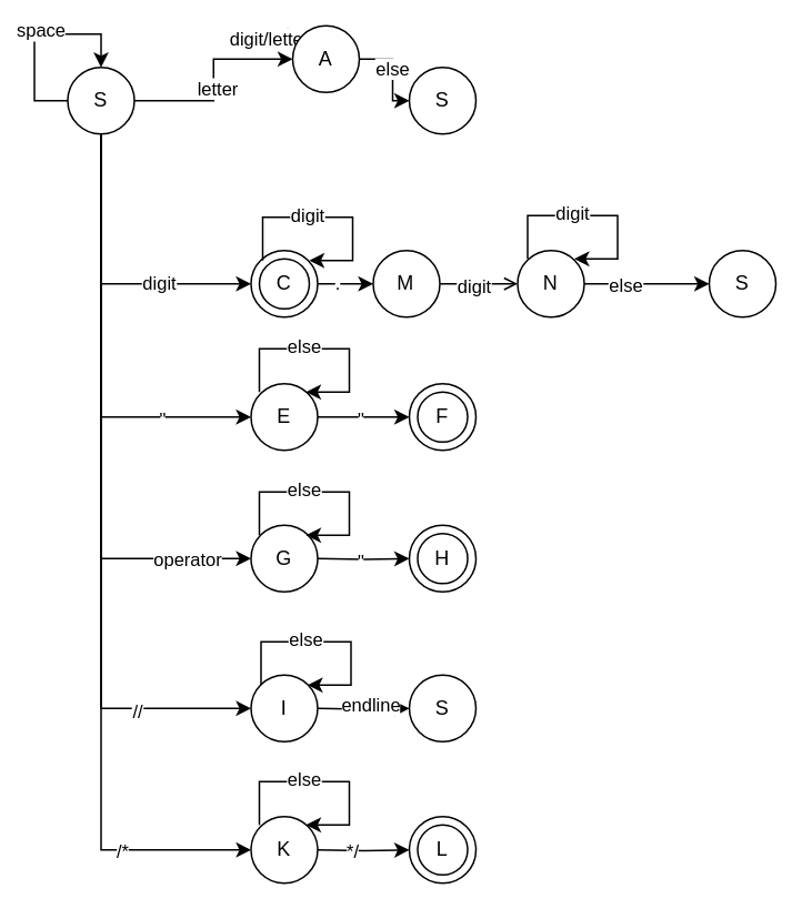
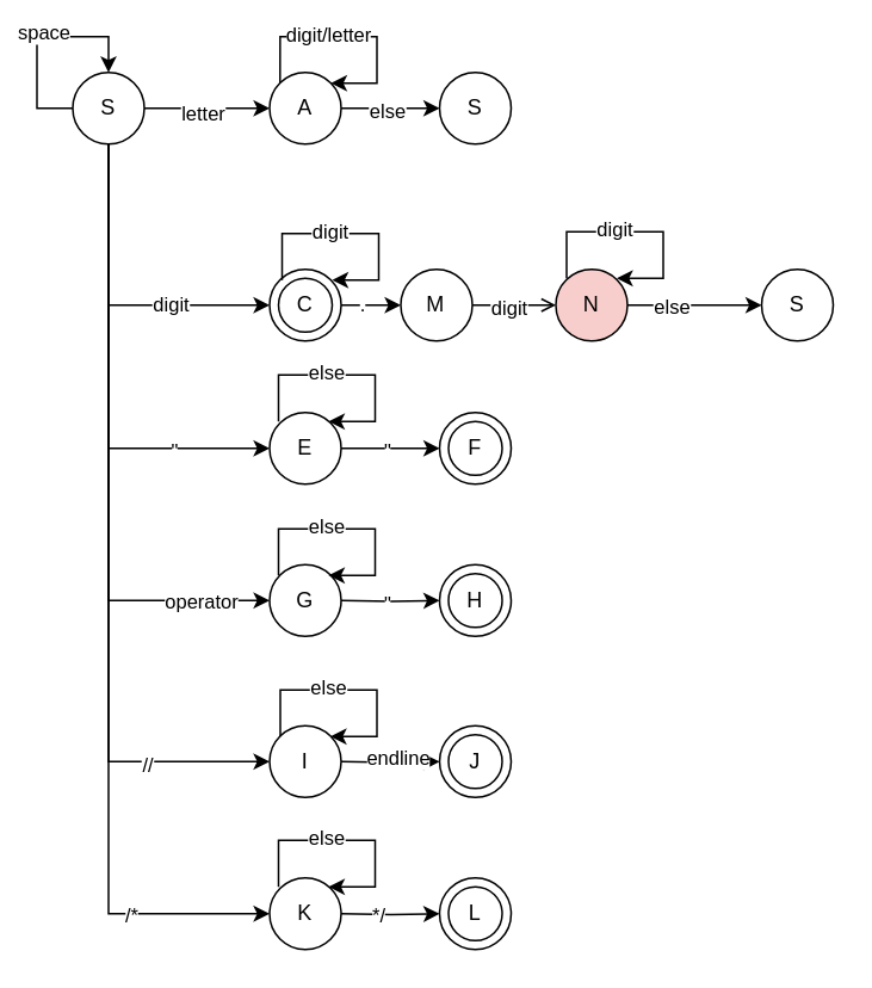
- <mxCell id="34" value="A" style="ellipse;whiteSpace=wrap;html=1;aspect=fixed;" vertex="1" parent="1"><mxGeometry x="175" y="15" width="40" height="40" as="geometry" /></mxCell>
+ <mxCell id="34" value="A" style="ellipse;whiteSpace=wrap;html=1;aspect=fixed;" vertex="1" parent="1"><mxGeometry x="150" y="40" width="40" height="40" as="geometry" /></mxCell>
- <mxCell id="66" value="N" style="ellipse;whiteSpace=wrap;html=1;aspect=fixed;" vertex="1" parent="1"><mxGeometry x="310" y="150" width="40" height="40" as="geometry" /></mxCell>
+ <mxCell id="66" value="N" style="ellipse;whiteSpace=wrap;html=1;aspect=fixed;fillColor=#f8cecc;" vertex="1" parent="1"><mxGeometry x="310" y="150" width="40" height="40" as="geometry" /></mxCell>
+ <mxCell id="51" value="J" style="ellipse;whiteSpace=wrap;html=1;aspect=fixed;" vertex="1" parent="1"><mxGeometry x="250" y="410" width="30" height="30" as="geometry" /></mxCell>
